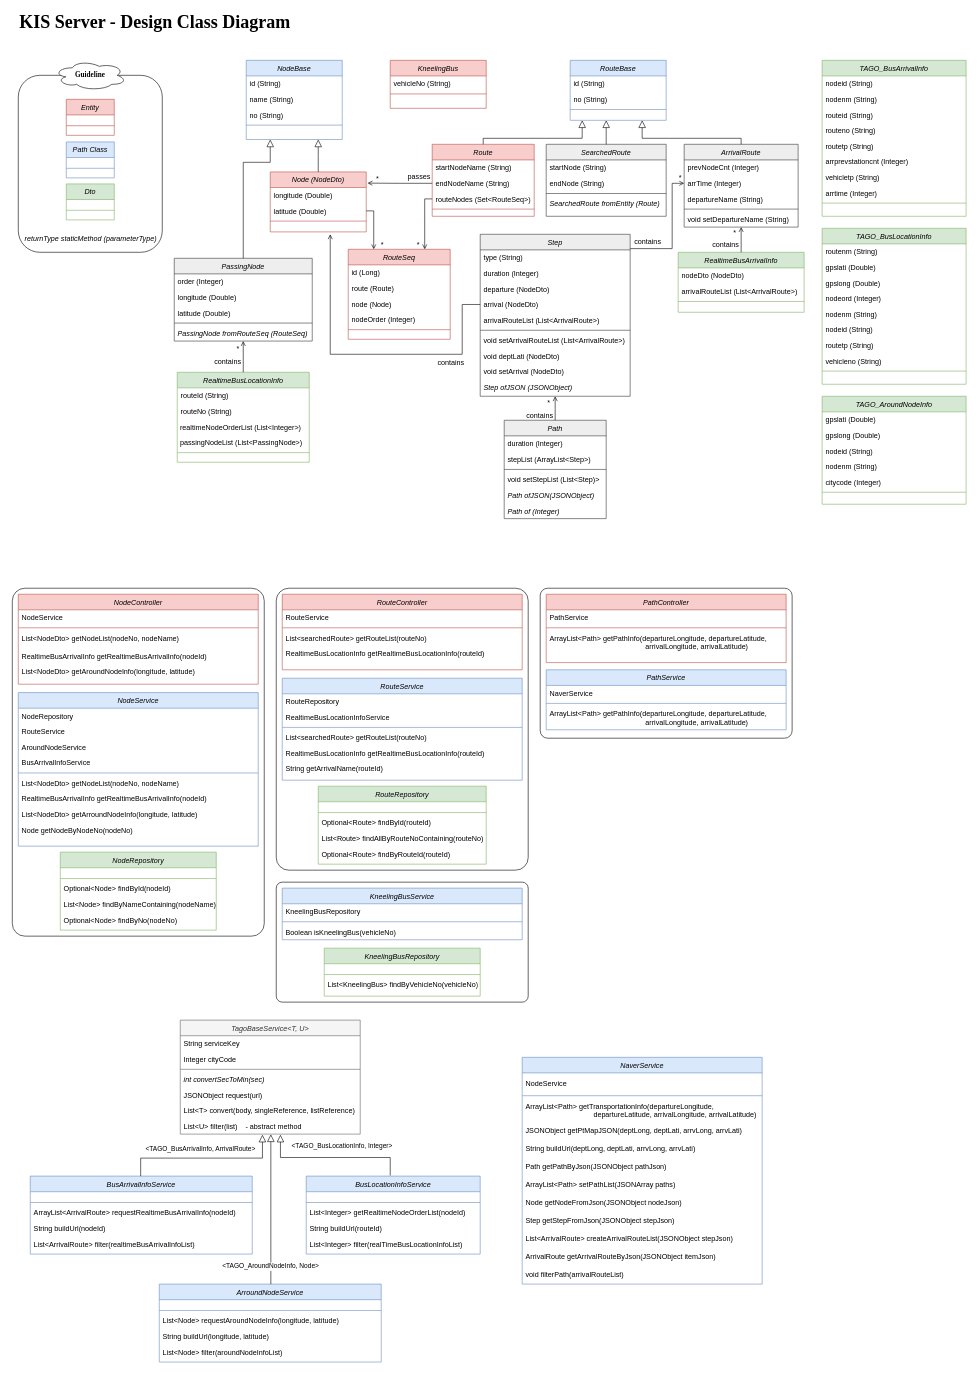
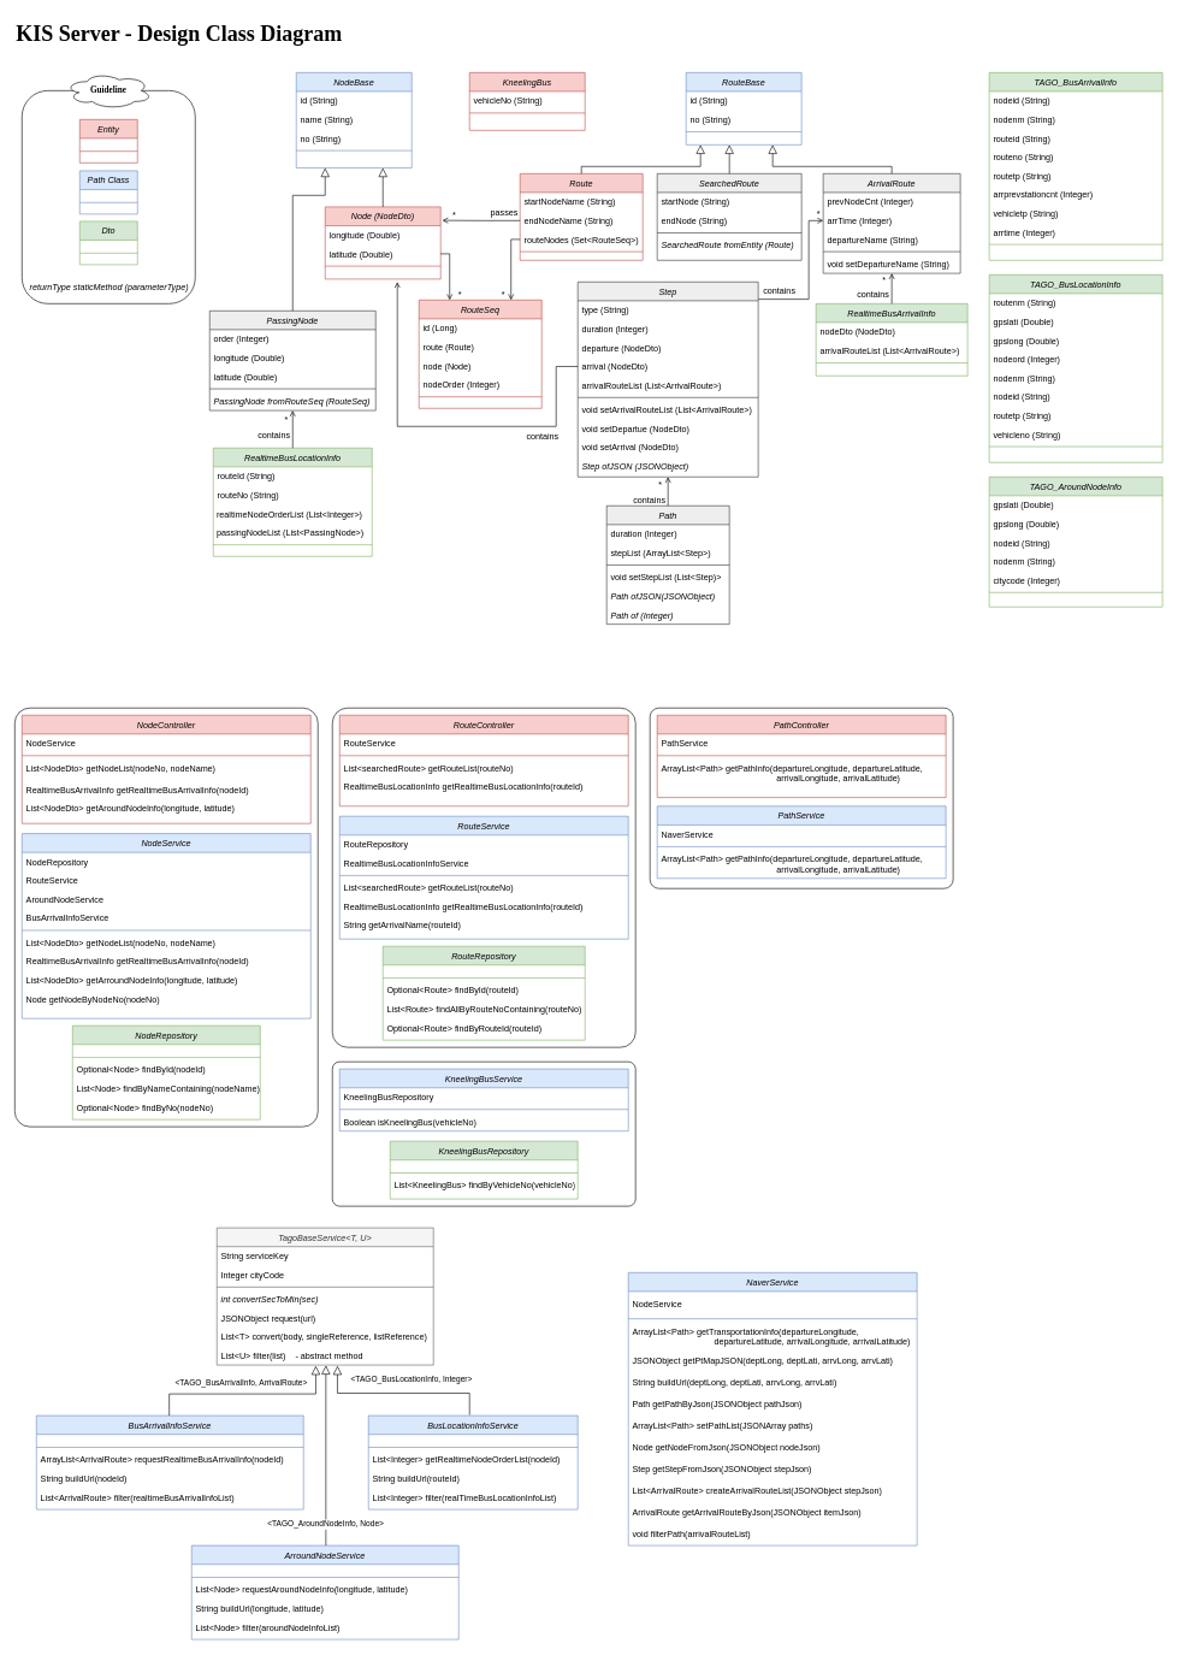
- <mxCell id="168" value="KIS Server - Design Class Diagram" style="text;html=1;strokeColor=none;fillColor=none;align=left;verticalAlign=middle;whiteSpace=wrap;rounded=0;fontStyle=1;fontSize=30;fontFamily=Georgia;" parent="1" vertex="1"><mxGeometry x="30" y="20" width="570" height="30" as="geometry" /></mxCell>
+ <mxCell id="168" value="KIS Server - Design Class Diagram" style="text;html=1;strokeColor=none;fillColor=none;align=left;verticalAlign=middle;whiteSpace=wrap;rounded=0;fontStyle=1;fontSize=30;fontFamily=Georgia;" parent="1" vertex="1"><mxGeometry x="20" y="30" width="570" height="30" as="geometry" /></mxCell>
- <mxCell id="57" value="void deptLati (NodeDto)" style="text;align=left;verticalAlign=top;spacingLeft=4;spacingRight=4;overflow=hidden;rotatable=0;points=[[0,0.5],[1,0.5]];portConstraint=eastwest;rounded=0;shadow=0;html=0;" vertex="1" parent="49"><mxGeometry y="190" width="250" height="26" as="geometry" /></mxCell>
+ <mxCell id="57" value="void setDepartue (NodeDto)" style="text;align=left;verticalAlign=top;spacingLeft=4;spacingRight=4;overflow=hidden;rotatable=0;points=[[0,0.5],[1,0.5]];portConstraint=eastwest;rounded=0;shadow=0;html=0;" vertex="1" parent="49"><mxGeometry y="190" width="250" height="26" as="geometry" /></mxCell>
